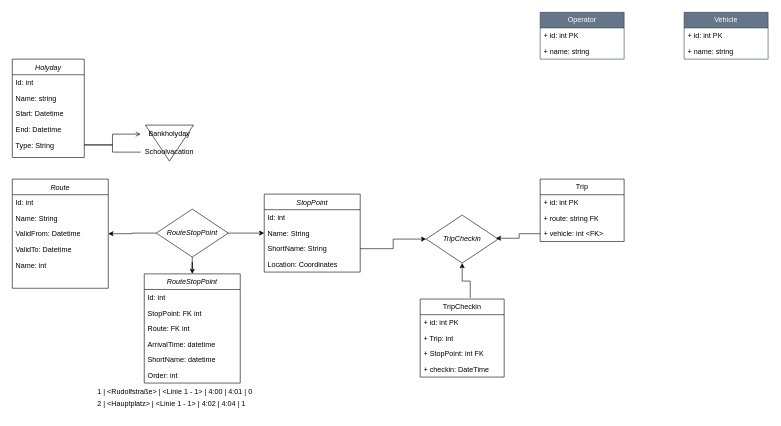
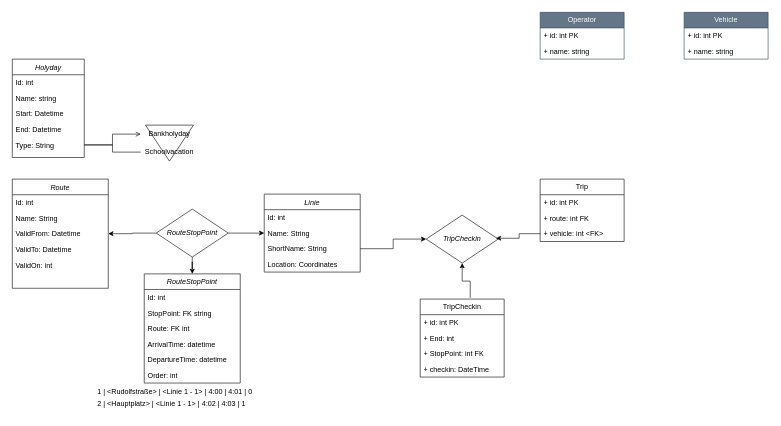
- <mxCell id="13" value="StopPoint" style="swimlane;fontStyle=2;align=center;verticalAlign=top;childLayout=stackLayout;horizontal=1;startSize=26;horizontalStack=0;resizeParent=1;resizeLast=0;collapsible=1;marginBottom=0;rounded=0;shadow=0;strokeWidth=1;" vertex="1" parent="1"><mxGeometry x="440" y="323" width="160" height="130" as="geometry"><mxRectangle x="230" y="140" width="160" height="26" as="alternateBounds" /></mxGeometry></mxCell>
+ <mxCell id="13" value="Linie" style="swimlane;fontStyle=2;align=center;verticalAlign=top;childLayout=stackLayout;horizontal=1;startSize=26;horizontalStack=0;resizeParent=1;resizeLast=0;collapsible=1;marginBottom=0;rounded=0;shadow=0;strokeWidth=1;" vertex="1" parent="1"><mxGeometry x="440" y="323" width="160" height="130" as="geometry"><mxRectangle x="230" y="140" width="160" height="26" as="alternateBounds" /></mxGeometry></mxCell>
- <mxCell id="39" value="+ route: string FK" style="text;strokeColor=none;fillColor=none;align=left;verticalAlign=top;spacingLeft=4;spacingRight=4;overflow=hidden;rotatable=0;points=[[0,0.5],[1,0.5]];portConstraint=eastwest;whiteSpace=wrap;html=1;" vertex="1" parent="37"><mxGeometry y="52" width="140" height="26" as="geometry" /></mxCell>
+ <mxCell id="39" value="+ route: int FK" style="text;strokeColor=none;fillColor=none;align=left;verticalAlign=top;spacingLeft=4;spacingRight=4;overflow=hidden;rotatable=0;points=[[0,0.5],[1,0.5]];portConstraint=eastwest;whiteSpace=wrap;html=1;" vertex="1" parent="37"><mxGeometry y="52" width="140" height="26" as="geometry" /></mxCell>
- <mxCell id="23" value="Name: int" style="text;align=left;verticalAlign=top;spacingLeft=4;spacingRight=4;overflow=hidden;rotatable=0;points=[[0,0.5],[1,0.5]];portConstraint=eastwest;" vertex="1" parent="18"><mxGeometry y="130" width="160" height="26" as="geometry" /></mxCell>
+ <mxCell id="23" value="ValidOn: int" style="text;align=left;verticalAlign=top;spacingLeft=4;spacingRight=4;overflow=hidden;rotatable=0;points=[[0,0.5],[1,0.5]];portConstraint=eastwest;" vertex="1" parent="18"><mxGeometry y="130" width="160" height="26" as="geometry" /></mxCell>
- <mxCell id="30" value="StopPoint: FK int" style="text;align=left;verticalAlign=top;spacingLeft=4;spacingRight=4;overflow=hidden;rotatable=0;points=[[0,0.5],[1,0.5]];portConstraint=eastwest;rounded=0;shadow=0;html=0;" vertex="1" parent="28"><mxGeometry y="52" width="160" height="26" as="geometry" /></mxCell>
+ <mxCell id="30" value="StopPoint: FK string" style="text;align=left;verticalAlign=top;spacingLeft=4;spacingRight=4;overflow=hidden;rotatable=0;points=[[0,0.5],[1,0.5]];portConstraint=eastwest;rounded=0;shadow=0;html=0;" vertex="1" parent="28"><mxGeometry y="52" width="160" height="26" as="geometry" /></mxCell>
- <mxCell id="47" value="+ Trip: int" style="text;strokeColor=none;fillColor=none;align=left;verticalAlign=top;spacingLeft=4;spacingRight=4;overflow=hidden;rotatable=0;points=[[0,0.5],[1,0.5]];portConstraint=eastwest;whiteSpace=wrap;html=1;" vertex="1" parent="45"><mxGeometry y="52" width="140" height="26" as="geometry" /></mxCell>
+ <mxCell id="47" value="+ End: int" style="text;strokeColor=none;fillColor=none;align=left;verticalAlign=top;spacingLeft=4;spacingRight=4;overflow=hidden;rotatable=0;points=[[0,0.5],[1,0.5]];portConstraint=eastwest;whiteSpace=wrap;html=1;" vertex="1" parent="45"><mxGeometry y="52" width="140" height="26" as="geometry" /></mxCell>
- <mxCell id="33" value="ShortName: datetime " style="text;align=left;verticalAlign=top;spacingLeft=4;spacingRight=4;overflow=hidden;rotatable=0;points=[[0,0.5],[1,0.5]];portConstraint=eastwest;" vertex="1" parent="28"><mxGeometry y="130" width="160" height="26" as="geometry" /></mxCell>
+ <mxCell id="33" value="DepartureTime: datetime " style="text;align=left;verticalAlign=top;spacingLeft=4;spacingRight=4;overflow=hidden;rotatable=0;points=[[0,0.5],[1,0.5]];portConstraint=eastwest;" vertex="1" parent="28"><mxGeometry y="130" width="160" height="26" as="geometry" /></mxCell>
- <mxCell id="36" value="2 | &amp;lt;Hauptplatz&amp;gt; | &amp;lt;Linie 1&amp;nbsp;- 1&amp;gt; | 4:02 | 4:04 | 1" style="text;html=1;align=left;verticalAlign=middle;whiteSpace=wrap;rounded=0;" vertex="1" parent="1"><mxGeometry x="160" y="658" width="320" height="30" as="geometry" /></mxCell>
+ <mxCell id="36" value="2 | &amp;lt;Hauptplatz&amp;gt; | &amp;lt;Linie 1&amp;nbsp;- 1&amp;gt; | 4:02 | 4:03 | 1" style="text;html=1;align=left;verticalAlign=middle;whiteSpace=wrap;rounded=0;" vertex="1" parent="1"><mxGeometry x="160" y="658" width="320" height="30" as="geometry" /></mxCell>
